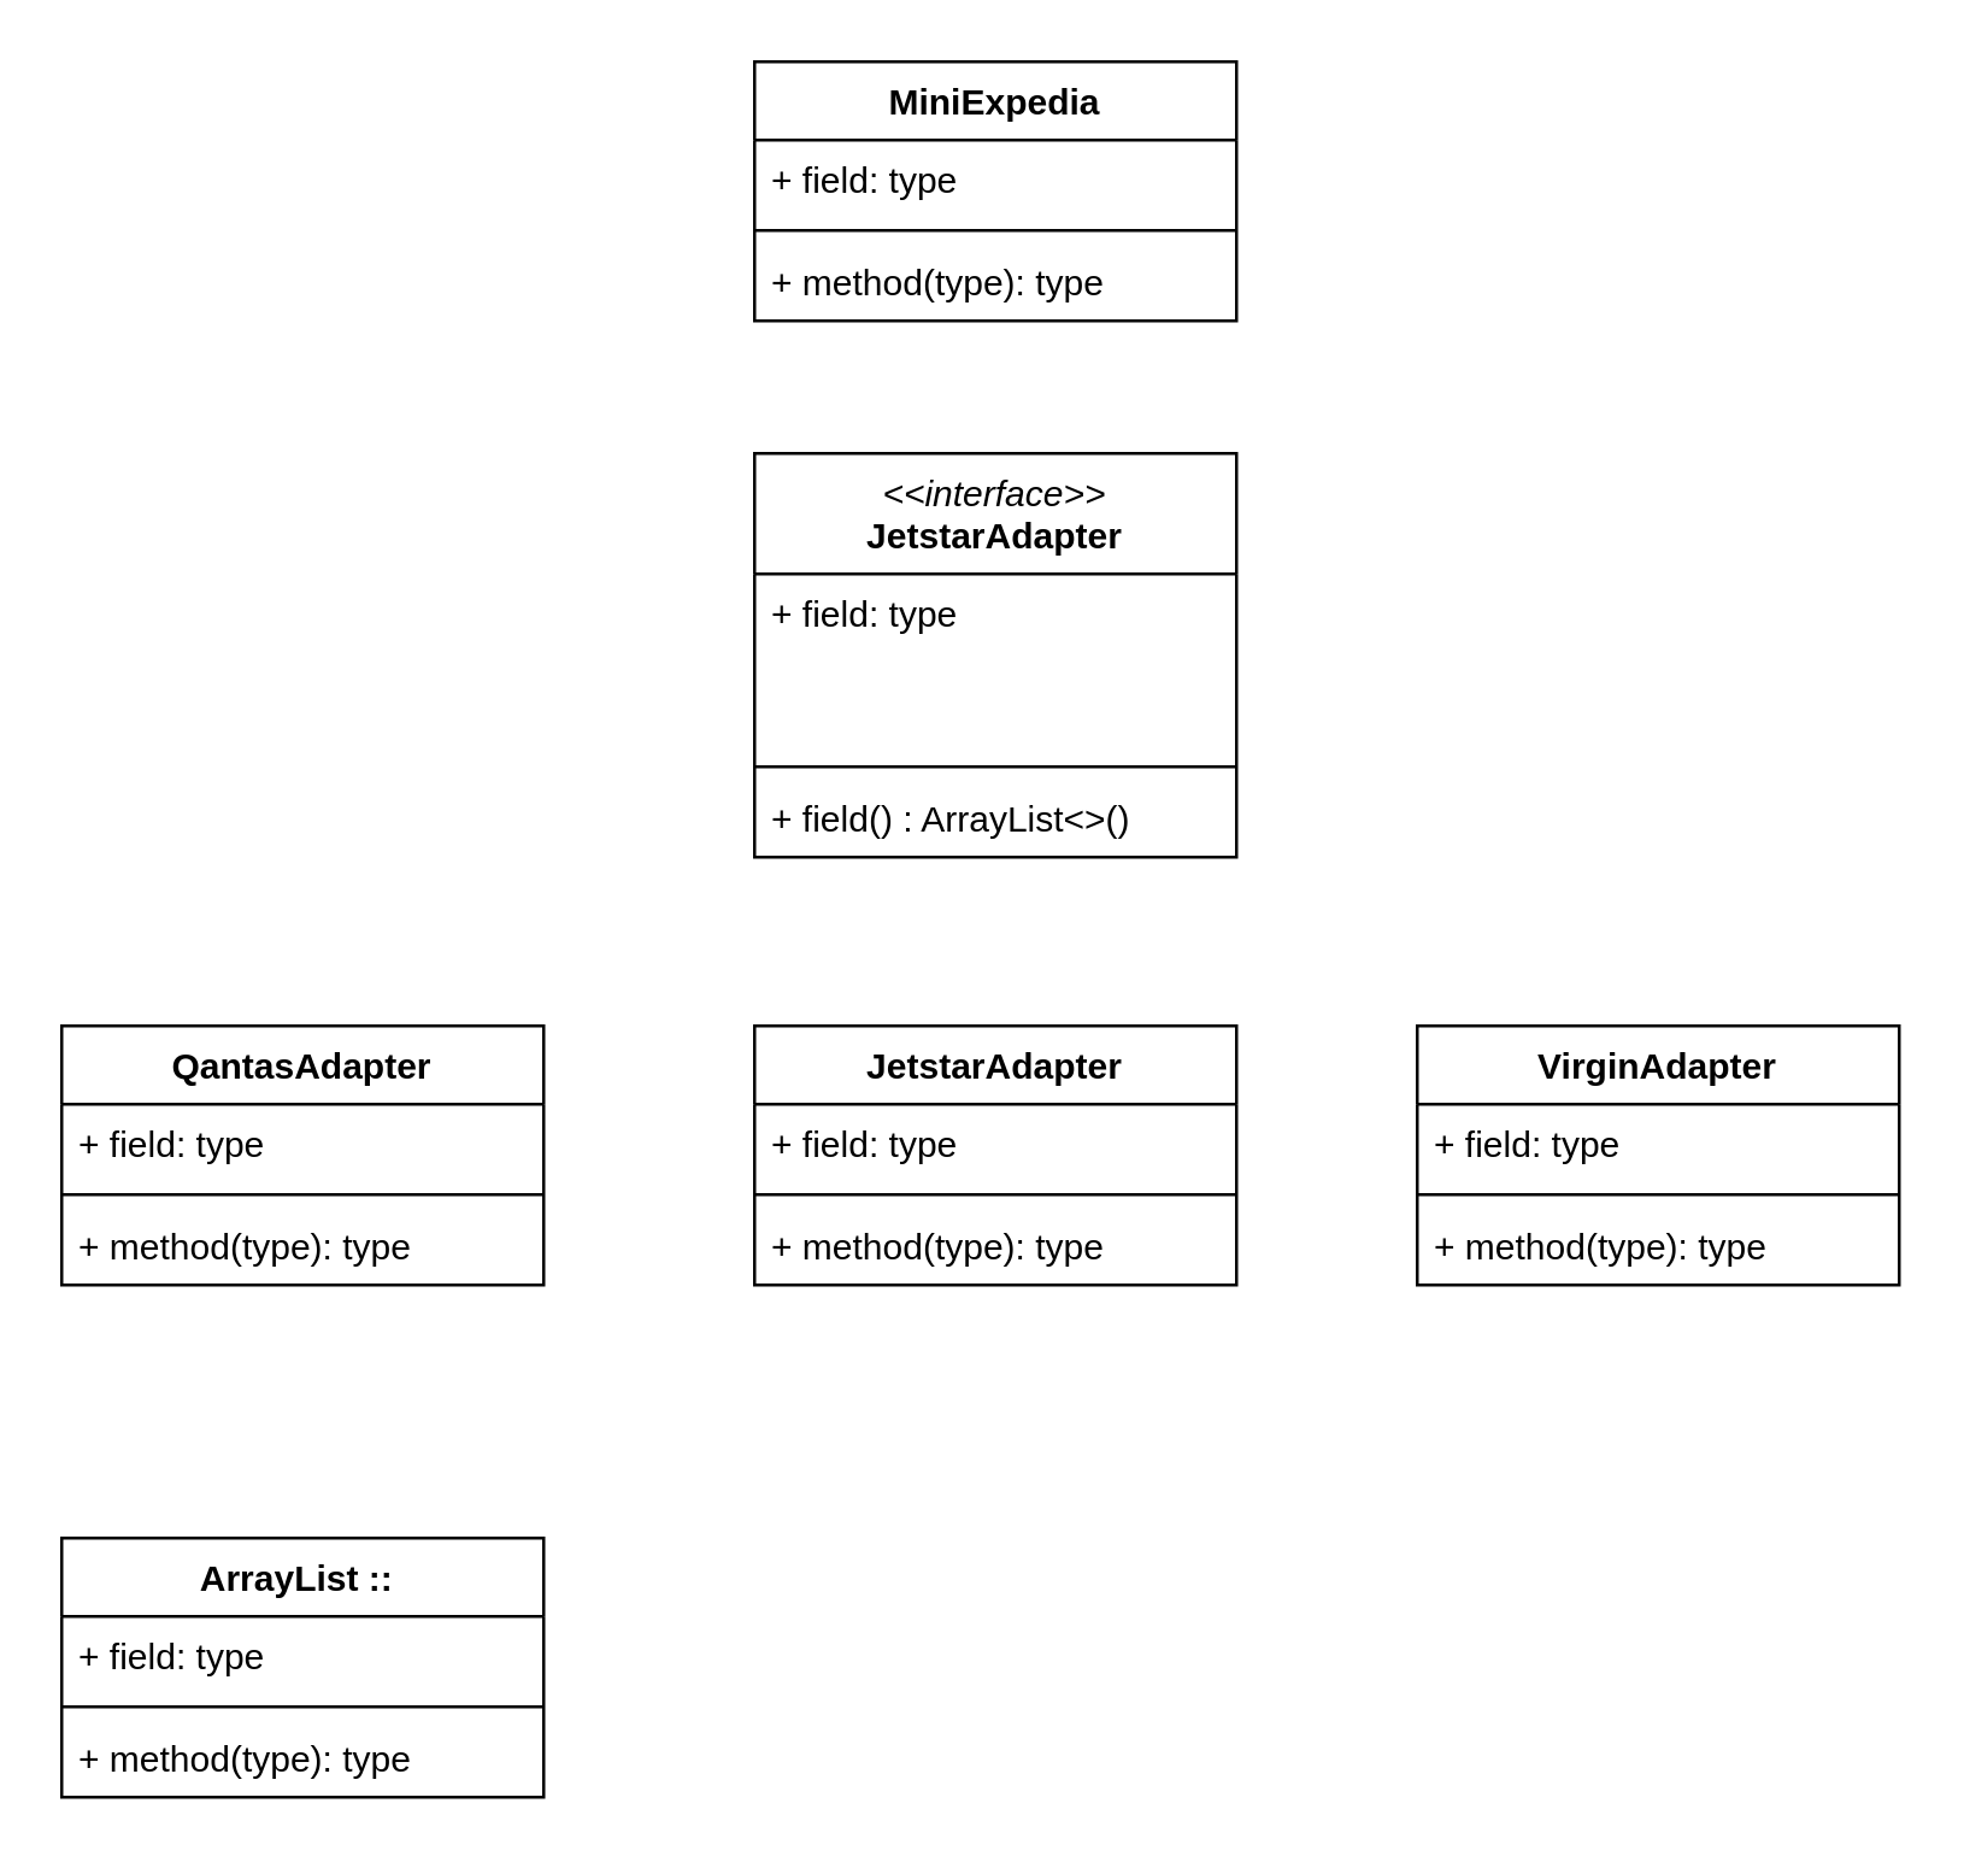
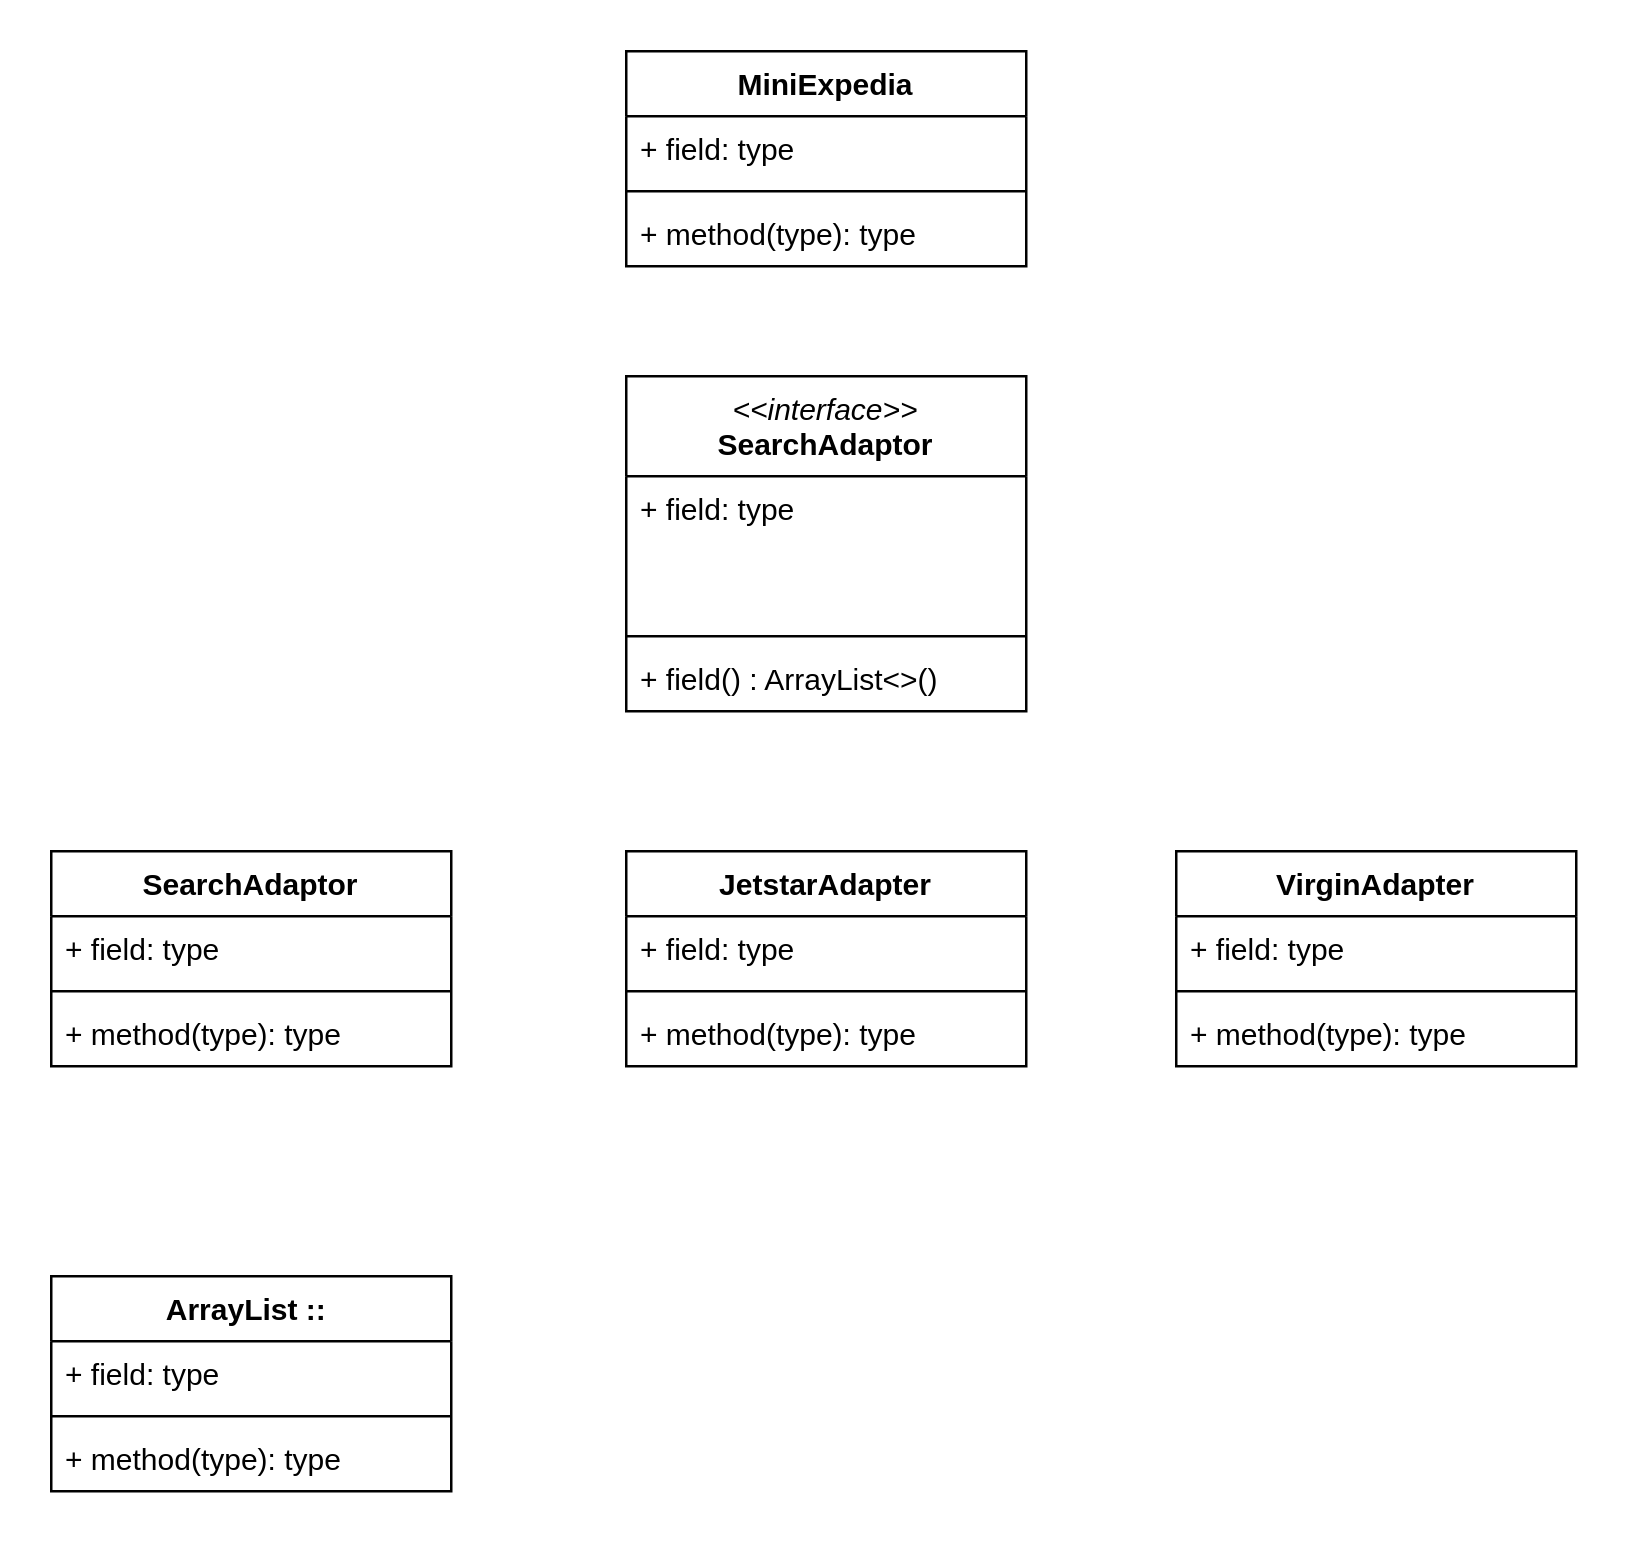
- <mxCell id="6" value="&lt;div&gt;&lt;span style=&quot;font-weight: normal;&quot;&gt;&lt;i&gt;&amp;lt;&amp;lt;interface&amp;gt;&amp;gt;&lt;/i&gt;&lt;/span&gt;&lt;/div&gt;JetstarAdapter" style="swimlane;fontStyle=1;align=center;verticalAlign=top;childLayout=stackLayout;horizontal=1;startSize=40;horizontalStack=0;resizeParent=1;resizeParentMax=0;resizeLast=0;collapsible=1;marginBottom=0;whiteSpace=wrap;html=1;" vertex="1" parent="1"><mxGeometry x="250" y="150" width="160" height="134" as="geometry" /></mxCell>
+ <mxCell id="6" value="&lt;div&gt;&lt;span style=&quot;font-weight: normal;&quot;&gt;&lt;i&gt;&amp;lt;&amp;lt;interface&amp;gt;&amp;gt;&lt;/i&gt;&lt;/span&gt;&lt;/div&gt;SearchAdaptor" style="swimlane;fontStyle=1;align=center;verticalAlign=top;childLayout=stackLayout;horizontal=1;startSize=40;horizontalStack=0;resizeParent=1;resizeParentMax=0;resizeLast=0;collapsible=1;marginBottom=0;whiteSpace=wrap;html=1;" vertex="1" parent="1"><mxGeometry x="250" y="150" width="160" height="134" as="geometry" /></mxCell>
- <mxCell id="2" value="QantasAdapter" style="swimlane;fontStyle=1;align=center;verticalAlign=top;childLayout=stackLayout;horizontal=1;startSize=26;horizontalStack=0;resizeParent=1;resizeParentMax=0;resizeLast=0;collapsible=1;marginBottom=0;whiteSpace=wrap;html=1;" vertex="1" parent="1"><mxGeometry x="20" y="340" width="160" height="86" as="geometry" /></mxCell>
+ <mxCell id="2" value="SearchAdaptor" style="swimlane;fontStyle=1;align=center;verticalAlign=top;childLayout=stackLayout;horizontal=1;startSize=26;horizontalStack=0;resizeParent=1;resizeParentMax=0;resizeLast=0;collapsible=1;marginBottom=0;whiteSpace=wrap;html=1;" vertex="1" parent="1"><mxGeometry x="20" y="340" width="160" height="86" as="geometry" /></mxCell>
